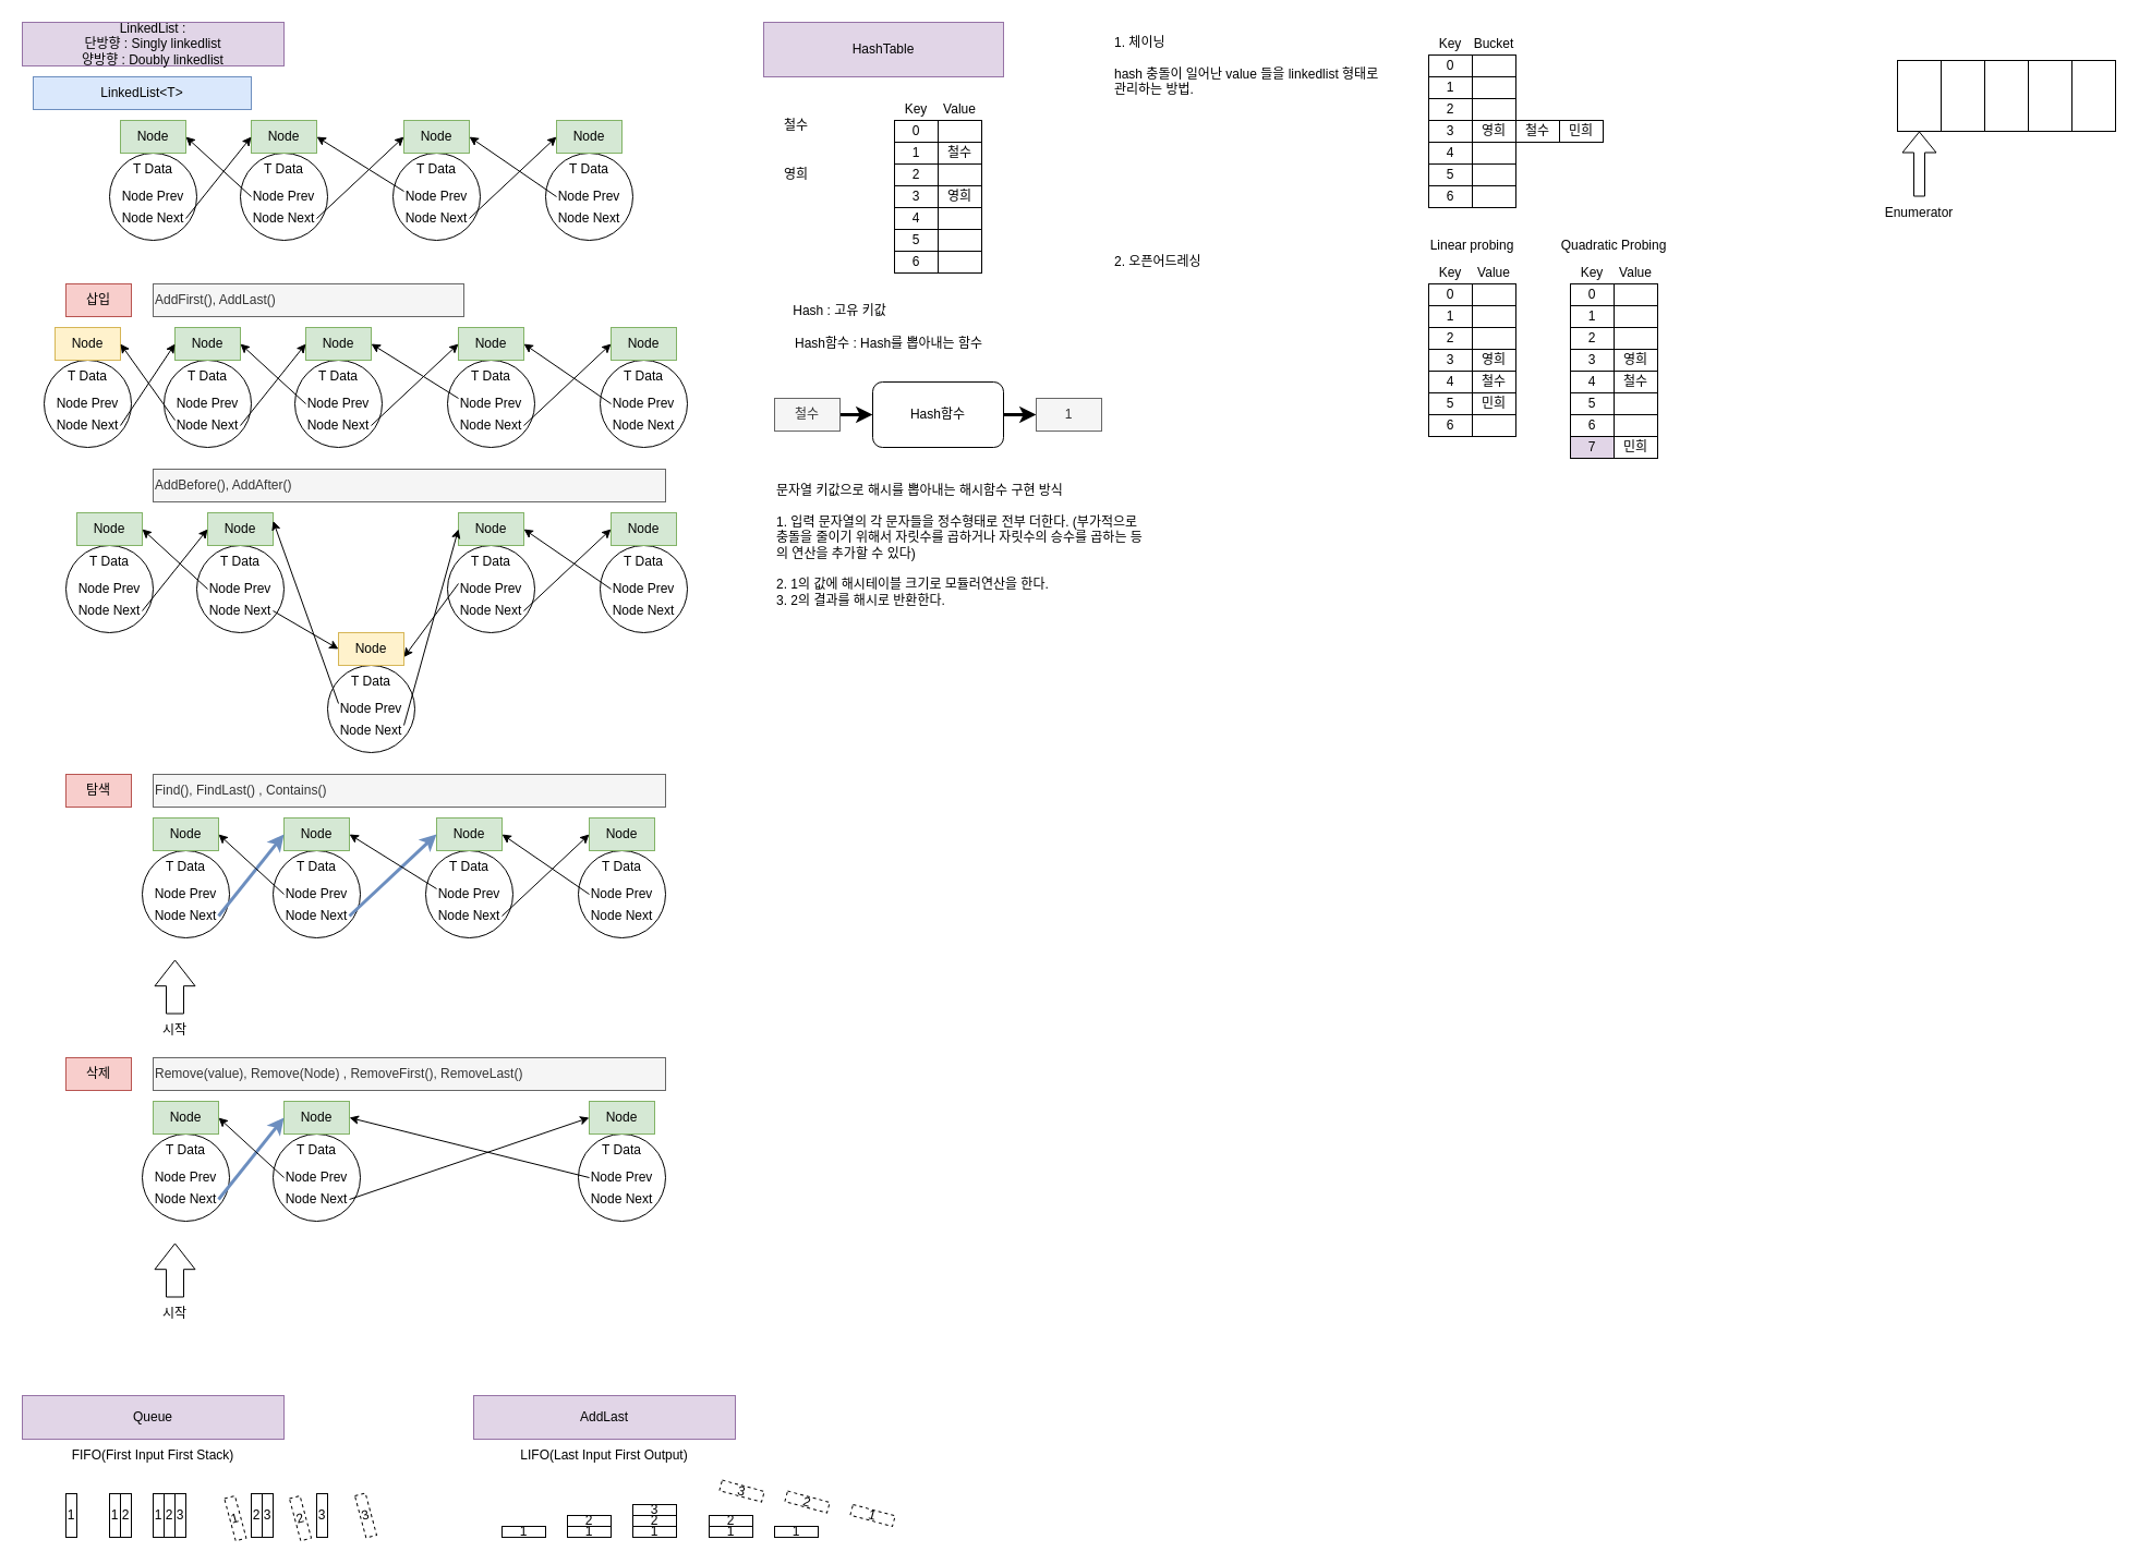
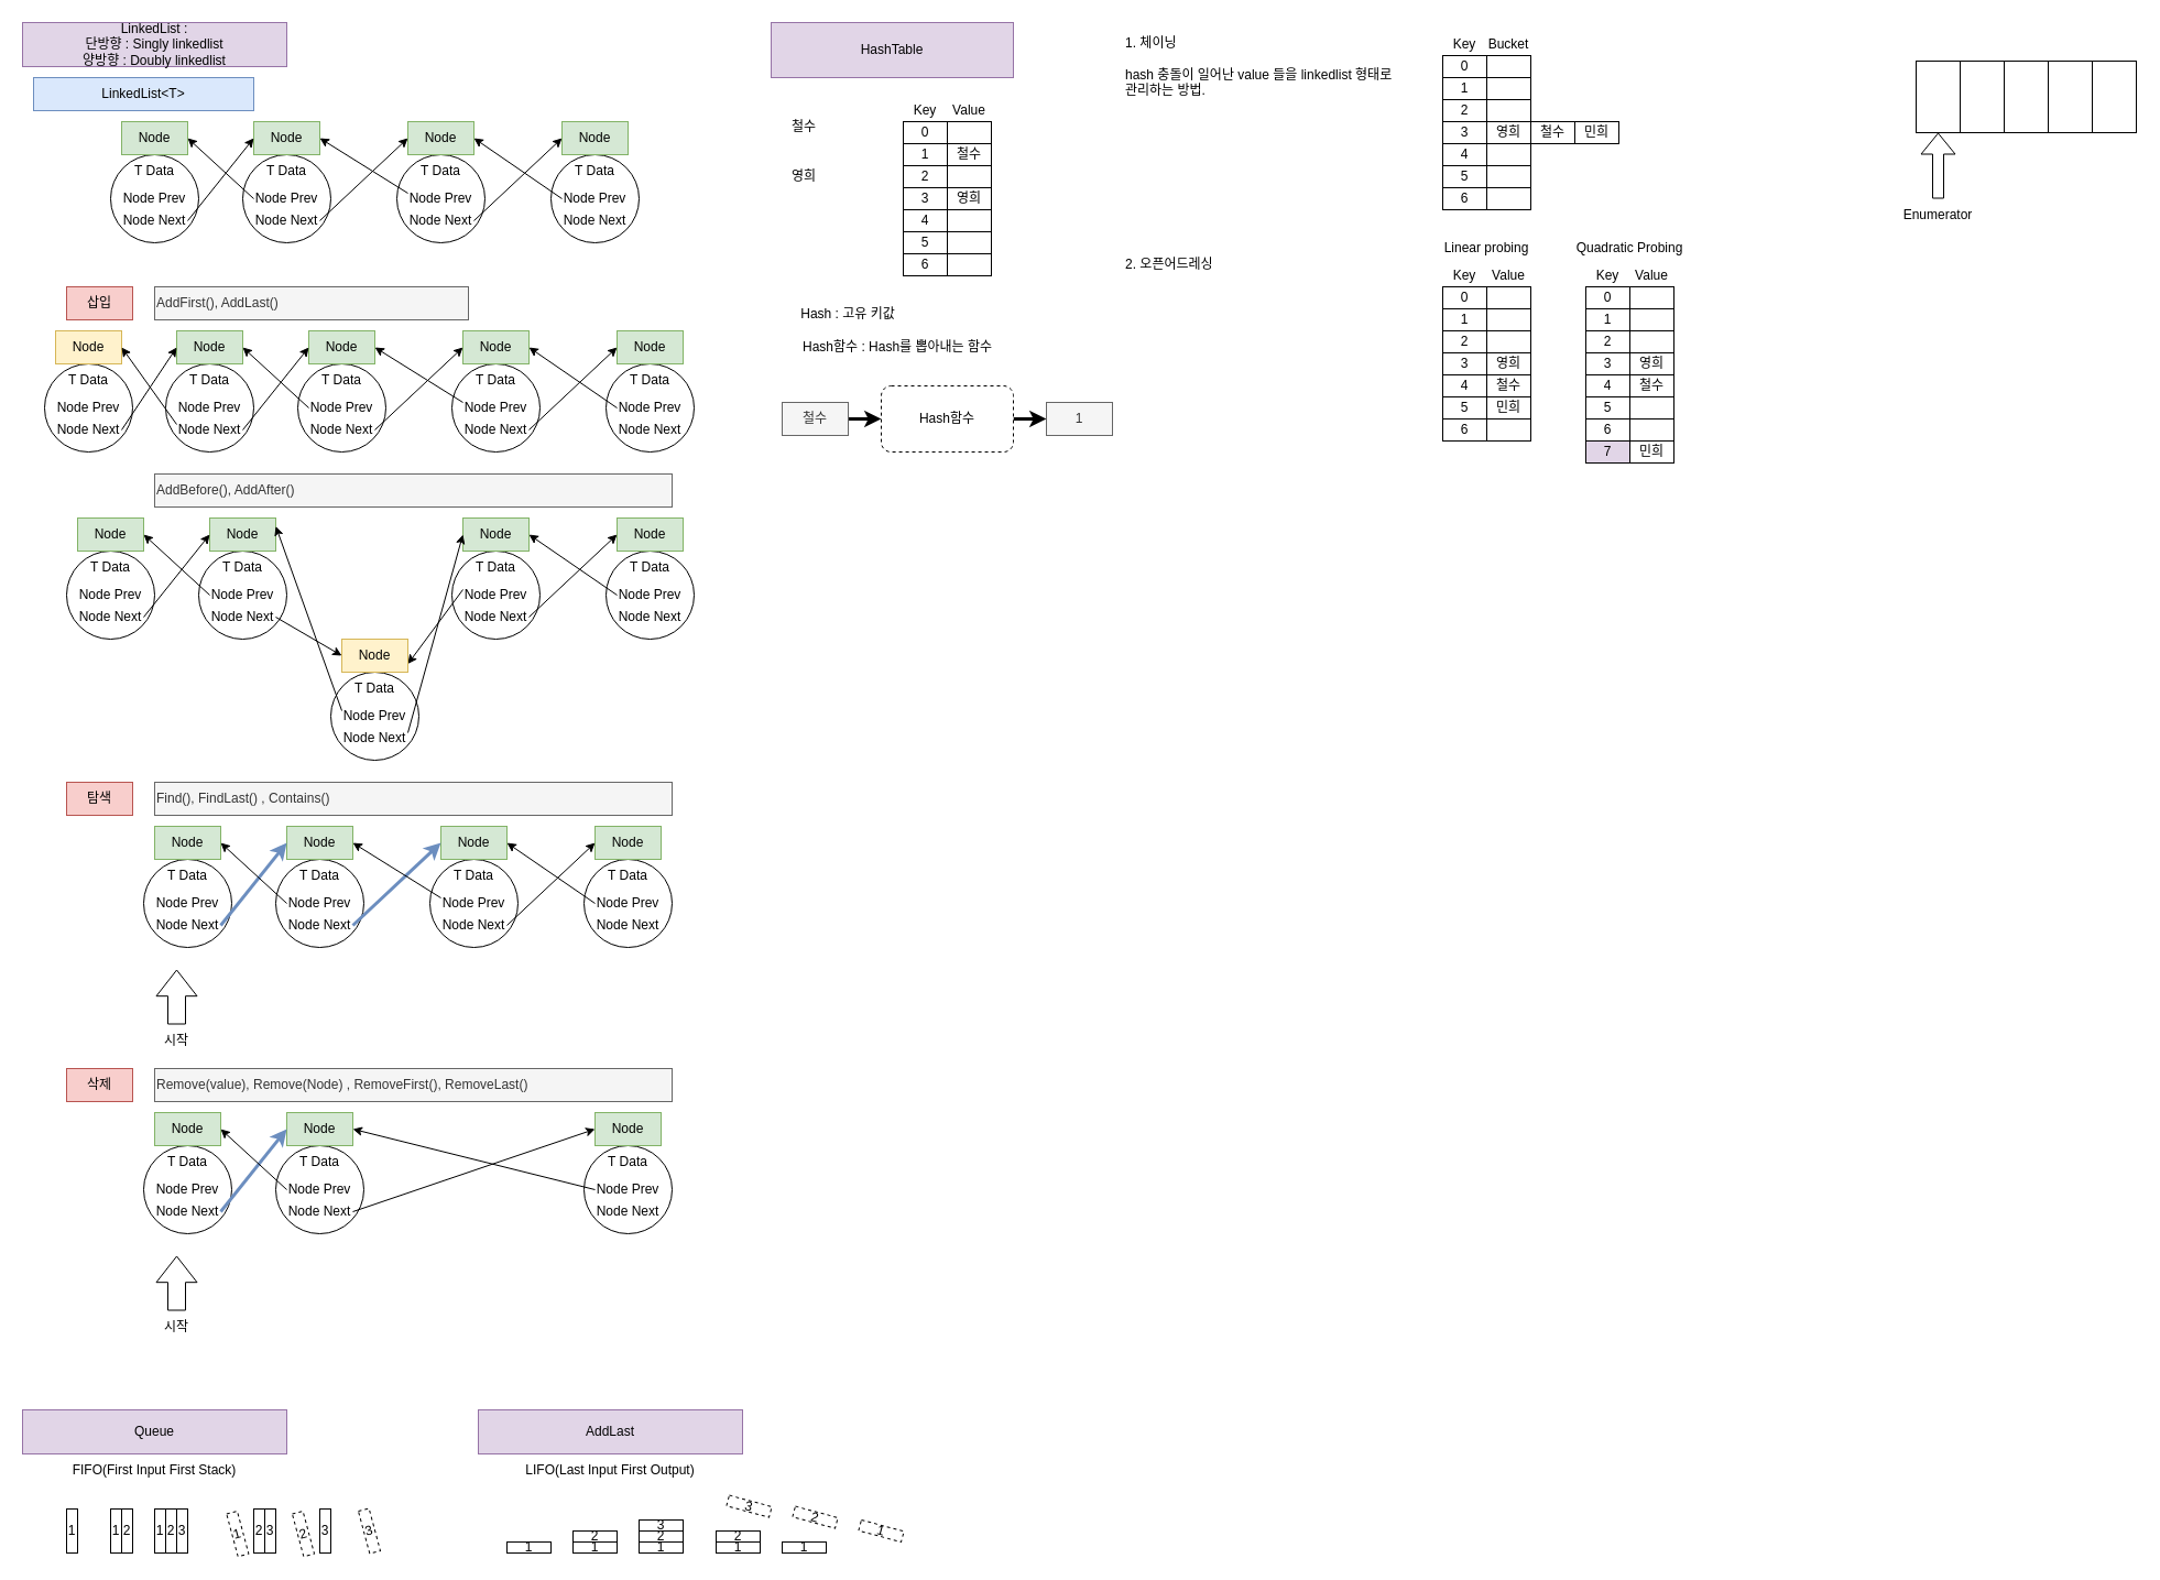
- <mxCell id="174" value="Hash함수" style="rounded=1;whiteSpace=wrap;html=1;" parent="1" vertex="1"><mxGeometry x="800" y="350" width="120" height="60" as="geometry" /></mxCell>
+ <mxCell id="174" value="Hash함수" style="rounded=1;whiteSpace=wrap;html=1;dashed=1;" parent="1" vertex="1"><mxGeometry x="800" y="350" width="120" height="60" as="geometry" /></mxCell>
- <mxCell id="178" value="문자열 키값으로 해시를 뽑아내는 해시함수 구현 방식&lt;br&gt;&lt;br&gt;1. 입력 문자열의 각 문자들을 정수형태로 전부 더한다. (부가적으로 충돌을 줄이기 위해서 자릿수를 곱하거나 자릿수의 승수를 곱하는 등의 연산을 추가할 수 있다)&lt;br&gt;&lt;br&gt;2. 1의 값에 해시테이블 크기로 모듈러연산을 한다.&lt;br&gt;3. 2의 결과를 해시로 반환한다." style="text;html=1;strokeColor=none;fillColor=none;align=left;verticalAlign=middle;whiteSpace=wrap;rounded=0;" parent="1" vertex="1"><mxGeometry x="710" y="430" width="340" height="140" as="geometry" /></mxCell>
